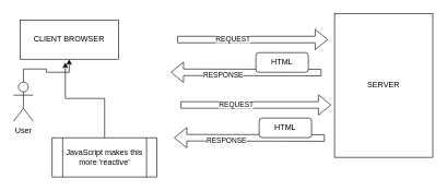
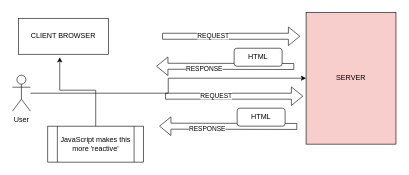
- <mxCell id="2" value="" style="edgeStyle=orthogonalEdgeStyle;rounded=0;orthogonalLoop=1;jettySize=auto;html=1;" edge="1" parent="1" source="3" target="4"><mxGeometry relative="1" as="geometry" /></mxCell>
+ <mxCell id="2" value="" style="edgeStyle=orthogonalEdgeStyle;rounded=0;orthogonalLoop=1;jettySize=auto;html=1;" edge="1" parent="1" source="3" target="5"><mxGeometry relative="1" as="geometry" /></mxCell>
- <mxCell id="5" value="SERVER" style="rounded=0;whiteSpace=wrap;html=1;" vertex="1" parent="1"><mxGeometry x="510" y="20" width="150" height="220" as="geometry" /></mxCell>
+ <mxCell id="5" value="SERVER" style="rounded=0;whiteSpace=wrap;html=1;fillColor=#f8cecc;" vertex="1" parent="1"><mxGeometry x="510" y="20" width="150" height="220" as="geometry" /></mxCell>
